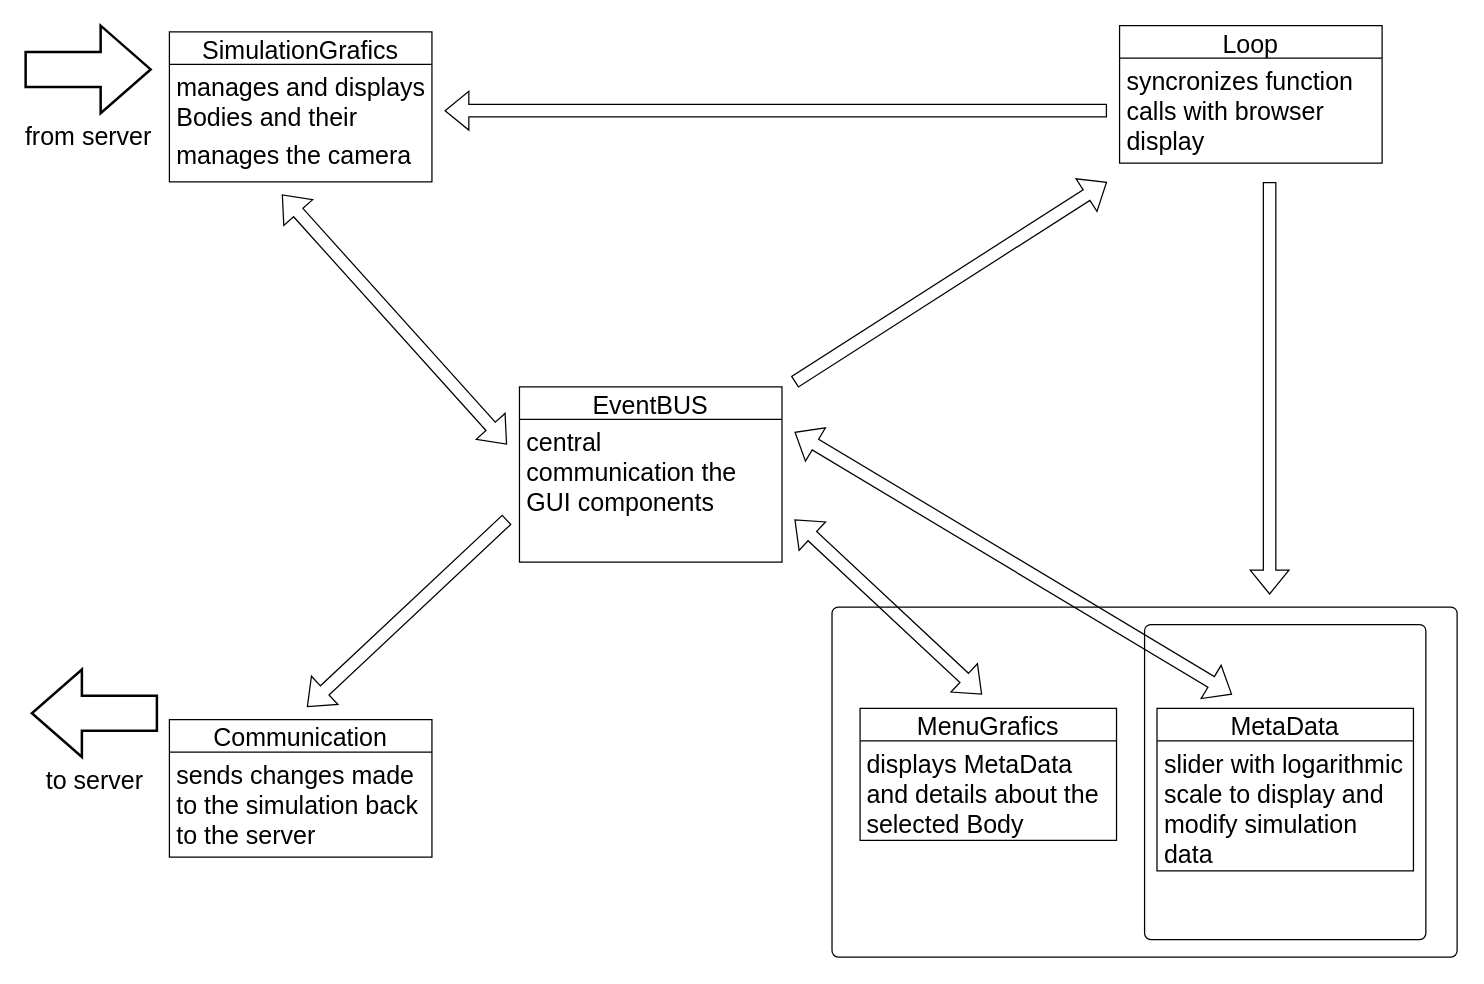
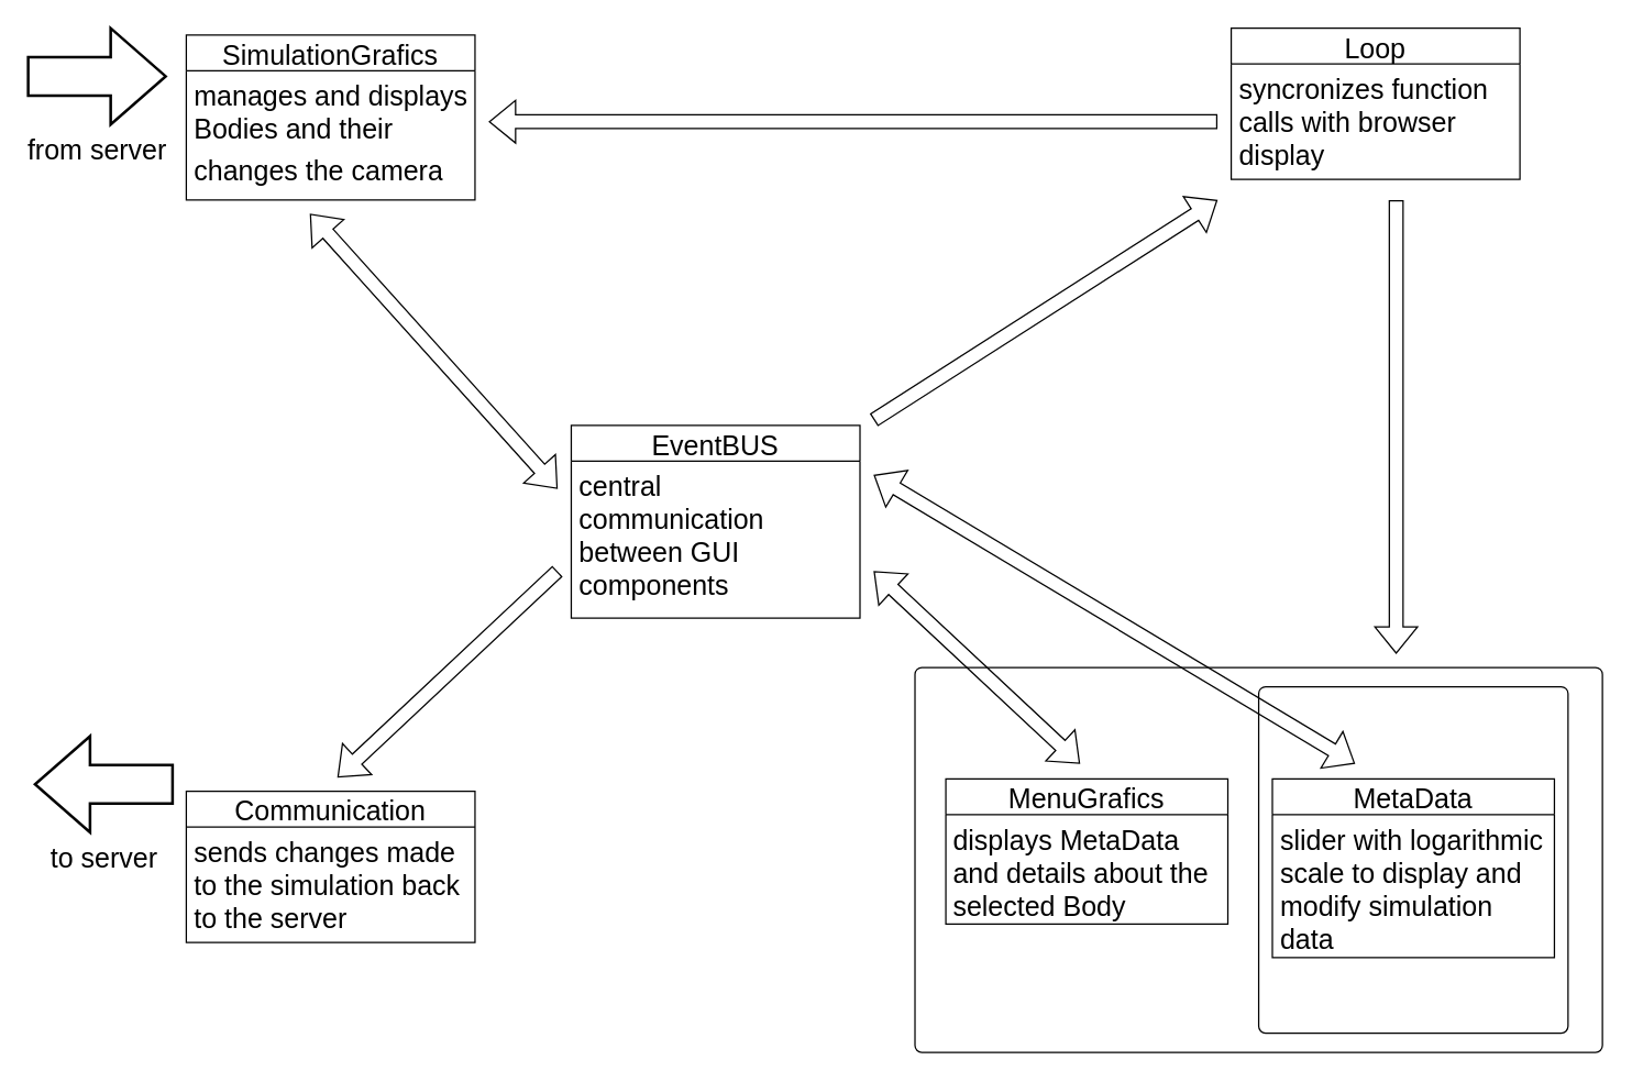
- <mxCell id="4" value="manages the camera" style="text;strokeColor=none;fillColor=none;spacingLeft=4;spacingRight=4;overflow=hidden;rotatable=0;points=[[0,0.5],[1,0.5]];portConstraint=eastwest;fontSize=20;whiteSpace=wrap;html=1;" parent="2" vertex="1"><mxGeometry y="80" width="210" height="40" as="geometry" /></mxCell>
+ <mxCell id="4" value="changes the camera" style="text;strokeColor=none;fillColor=none;spacingLeft=4;spacingRight=4;overflow=hidden;rotatable=0;points=[[0,0.5],[1,0.5]];portConstraint=eastwest;fontSize=20;whiteSpace=wrap;html=1;" parent="2" vertex="1"><mxGeometry y="80" width="210" height="40" as="geometry" /></mxCell>
- <mxCell id="8" value="central communication the GUI components" style="text;strokeColor=none;fillColor=none;spacingLeft=4;spacingRight=4;overflow=hidden;rotatable=0;points=[[0,0.5],[1,0.5]];portConstraint=eastwest;fontSize=20;whiteSpace=wrap;html=1;" parent="7" vertex="1"><mxGeometry y="26" width="210" height="114" as="geometry" /></mxCell>
+ <mxCell id="8" value="central communication between GUI components" style="text;strokeColor=none;fillColor=none;spacingLeft=4;spacingRight=4;overflow=hidden;rotatable=0;points=[[0,0.5],[1,0.5]];portConstraint=eastwest;fontSize=20;whiteSpace=wrap;html=1;" parent="7" vertex="1"><mxGeometry y="26" width="210" height="114" as="geometry" /></mxCell>
